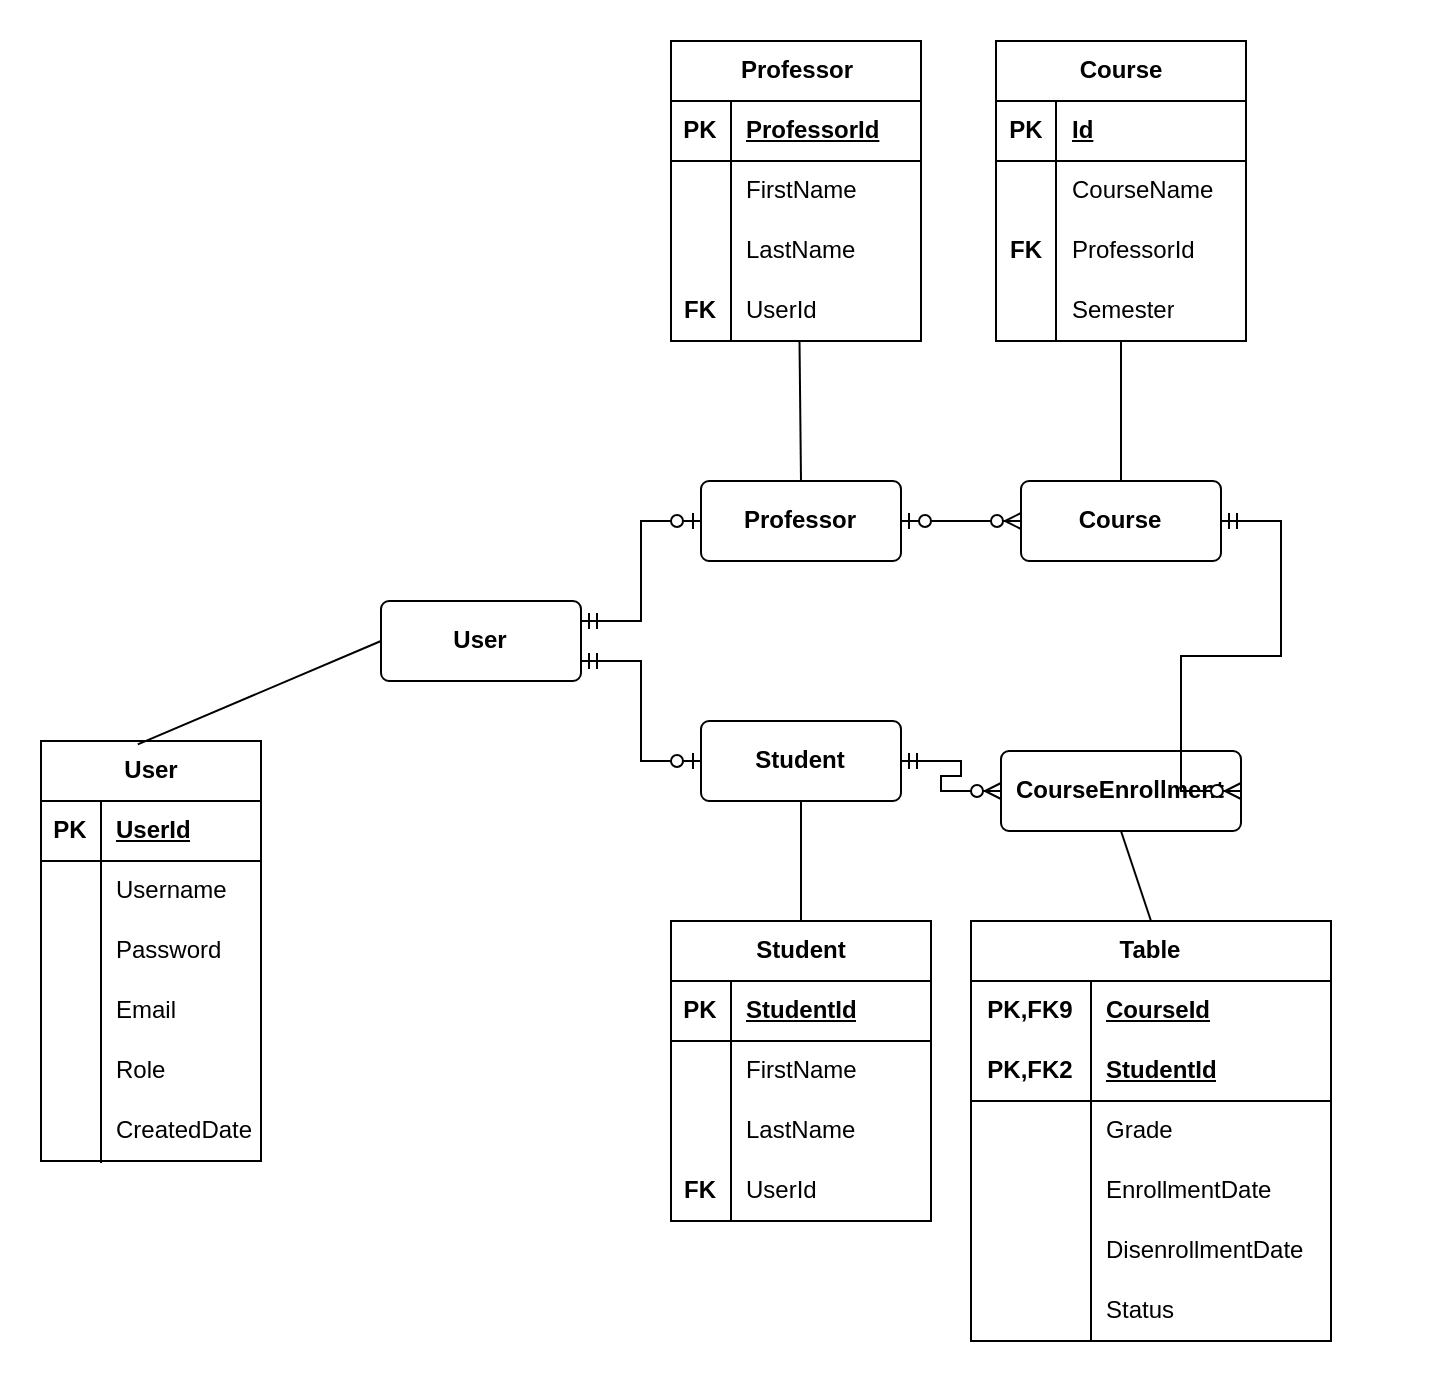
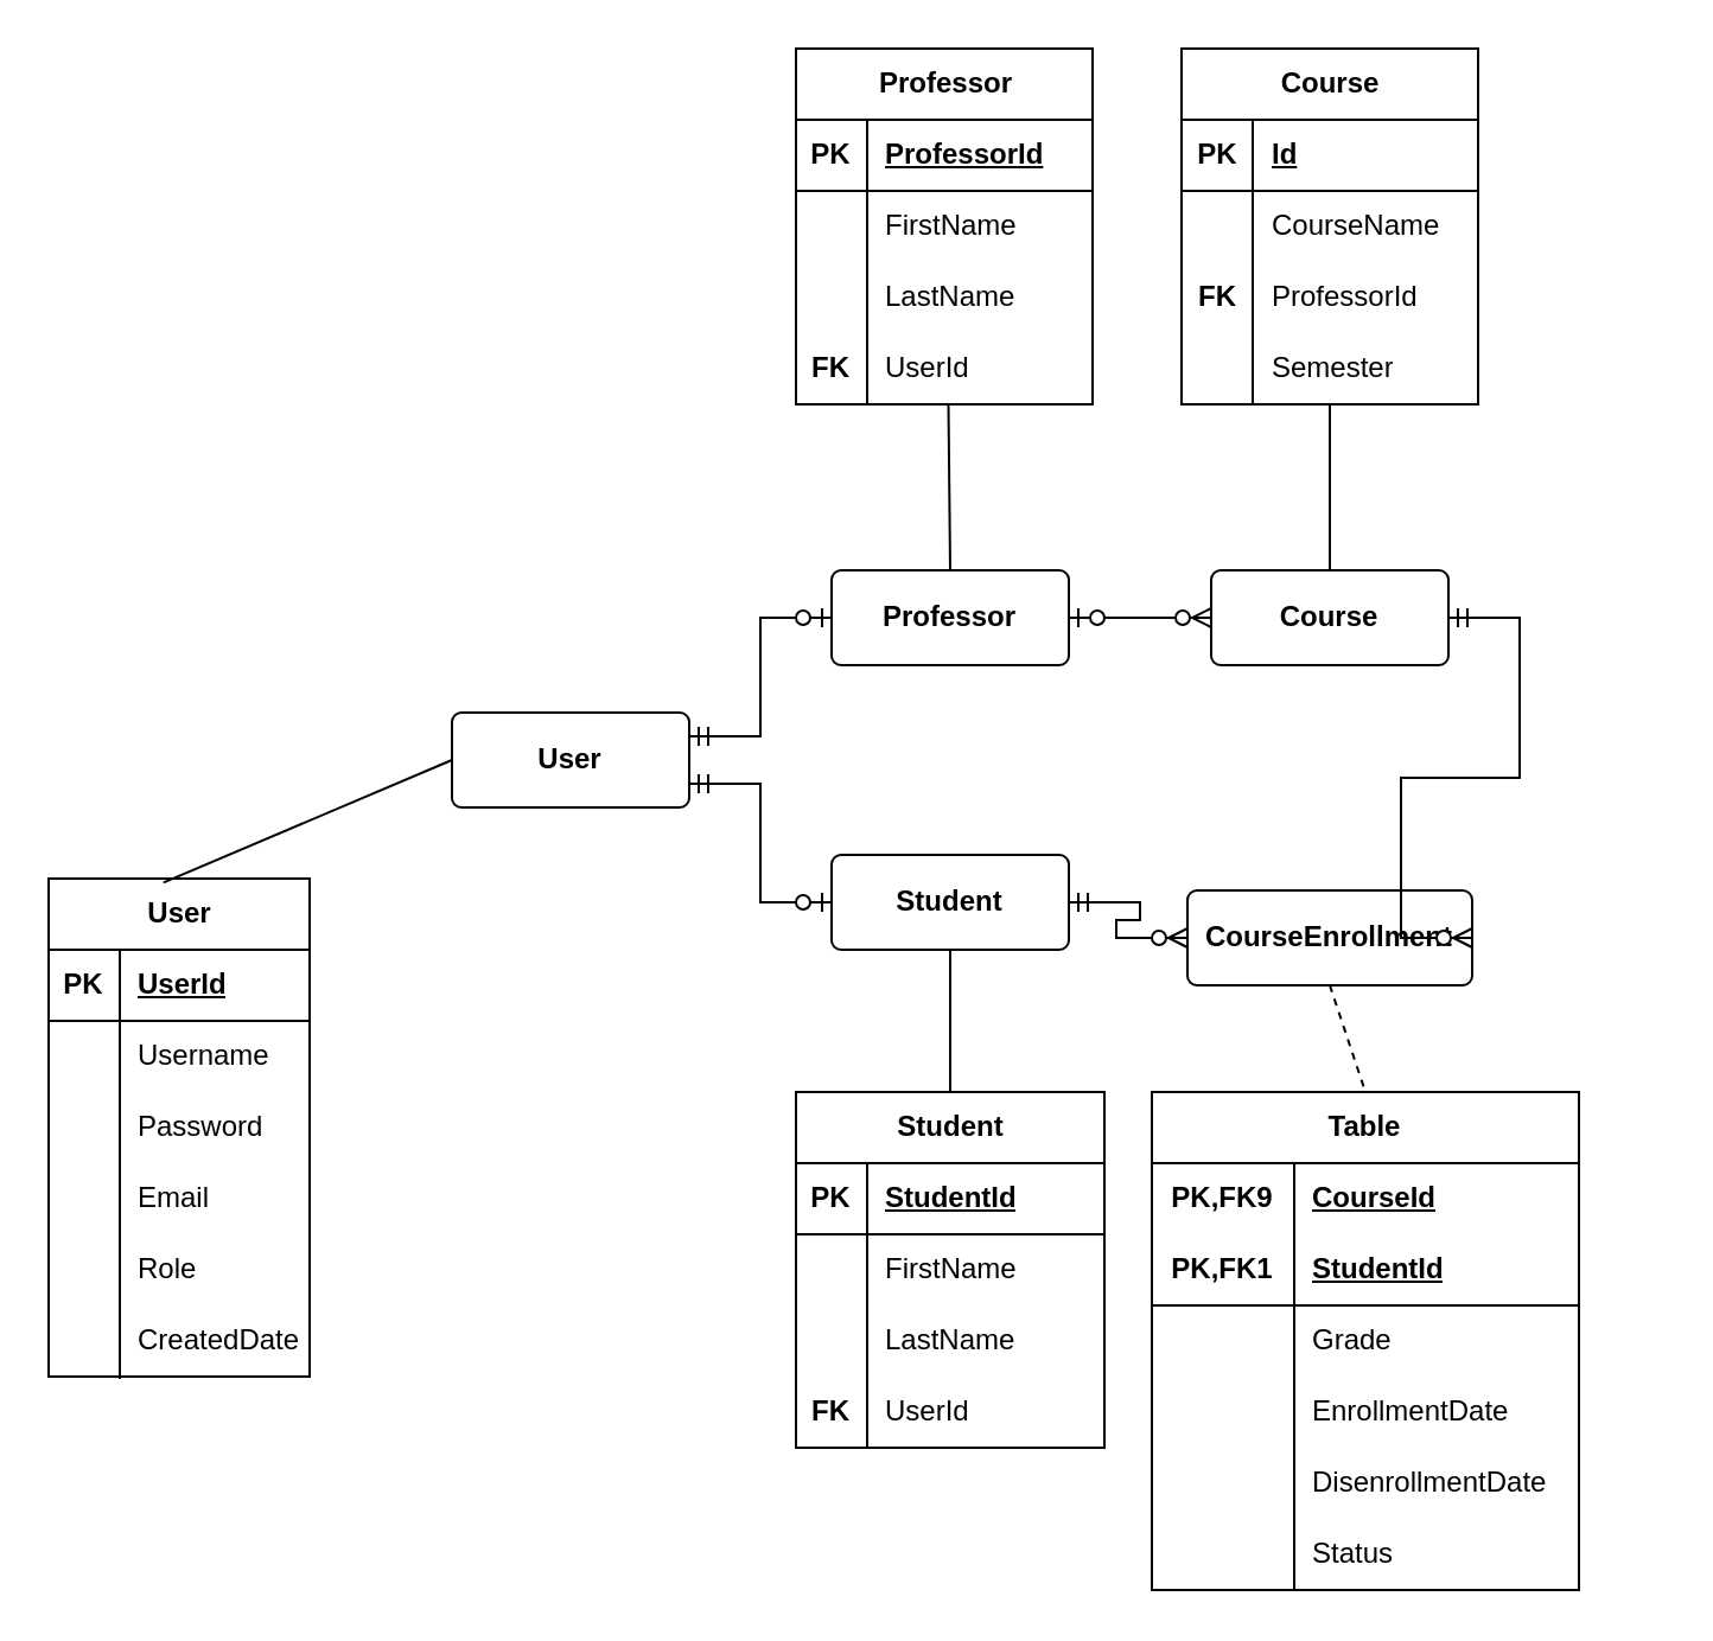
- <mxCell id="91" value="" style="endArrow=none;html=1;rounded=0;entryX=0.5;entryY=0;entryDx=0;entryDy=0;exitX=0.5;exitY=1;exitDx=0;exitDy=0;" parent="1" source="6" target="73" edge="1"><mxGeometry relative="1" as="geometry"><mxPoint x="419" y="190" as="sourcePoint" /><mxPoint x="420" y="260" as="targetPoint" /><Array as="points" /></mxGeometry></mxCell>
+ <mxCell id="91" value="" style="endArrow=none;html=1;rounded=0;entryX=0.5;entryY=0;entryDx=0;entryDy=0;exitX=0.5;exitY=1;exitDx=0;exitDy=0;dashed=1;" parent="1" source="6" target="73" edge="1"><mxGeometry relative="1" as="geometry"><mxPoint x="419" y="190" as="sourcePoint" /><mxPoint x="420" y="260" as="targetPoint" /><Array as="points" /></mxGeometry></mxCell>
- <mxCell id="78" value="PK,FK2" style="shape=partialRectangle;connectable=0;fillColor=none;top=0;left=0;bottom=0;right=0;fontStyle=1;overflow=hidden;html=1;whiteSpace=wrap;" parent="77" vertex="1"><mxGeometry width="60" height="30" as="geometry"><mxRectangle width="60" height="30" as="alternateBounds" /></mxGeometry></mxCell>
+ <mxCell id="78" value="PK,FK1" style="shape=partialRectangle;connectable=0;fillColor=none;top=0;left=0;bottom=0;right=0;fontStyle=1;overflow=hidden;html=1;whiteSpace=wrap;" parent="77" vertex="1"><mxGeometry width="60" height="30" as="geometry"><mxRectangle width="60" height="30" as="alternateBounds" /></mxGeometry></mxCell>
